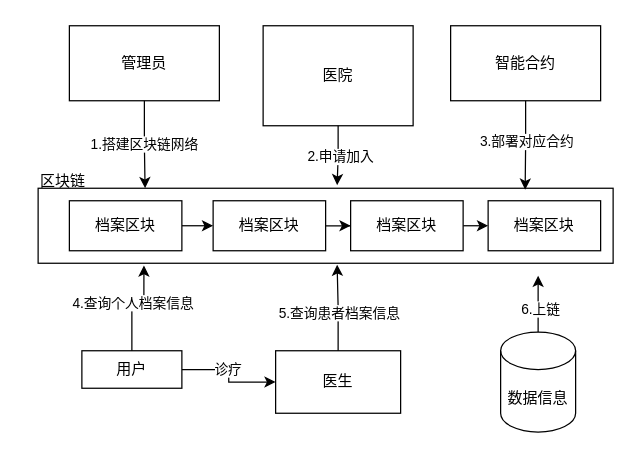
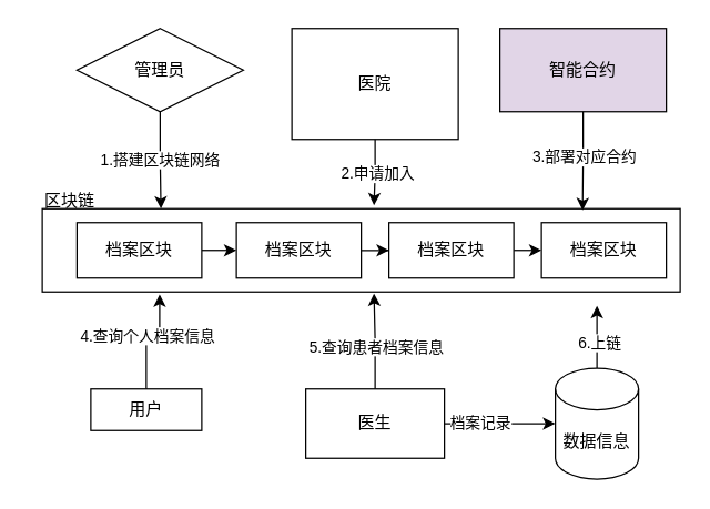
- <mxCell id="11" value="管理员" style="rounded=0;whiteSpace=wrap;html=1;" vertex="1" parent="1"><mxGeometry x="55" y="20" width="120" height="60" as="geometry" /></mxCell>
+ <mxCell id="11" value="管理员" style="rhombus;whiteSpace=wrap;html=1;" vertex="1" parent="1"><mxGeometry x="55" y="20" width="120" height="60" as="geometry" /></mxCell>
- <mxCell id="12" value="智能合约" style="rounded=0;whiteSpace=wrap;html=1;" vertex="1" parent="1"><mxGeometry x="360" y="20" width="120" height="60" as="geometry" /></mxCell>
+ <mxCell id="12" value="智能合约" style="rounded=0;whiteSpace=wrap;html=1;fillColor=#e1d5e7;" vertex="1" parent="1"><mxGeometry x="360" y="20" width="120" height="60" as="geometry" /></mxCell>
- <mxCell id="23" style="edgeStyle=orthogonalEdgeStyle;rounded=0;orthogonalLoop=1;jettySize=auto;html=1;exitX=1;exitY=0.5;exitDx=0;exitDy=0;entryX=0;entryY=0.5;entryDx=0;entryDy=0;" edge="1" parent="1" source="25" target="26"><mxGeometry relative="1" as="geometry" /></mxCell>
- <mxCell id="24" value="诊疗" style="edgeLabel;html=1;align=center;verticalAlign=middle;resizable=0;points=[];" vertex="1" connectable="0" parent="23"><mxGeometry x="-0.153" y="1" relative="1" as="geometry"><mxPoint as="offset" /></mxGeometry></mxCell>
+ <mxCell id="31" style="edgeStyle=orthogonalEdgeStyle;rounded=0;orthogonalLoop=1;jettySize=auto;html=1;exitX=1;exitY=0.5;exitDx=0;exitDy=0;entryX=0;entryY=0.5;entryDx=0;entryDy=0;entryPerimeter=0;" edge="1" parent="1" source="26" target="22"><mxGeometry relative="1" as="geometry" /></mxCell>
+ <mxCell id="32" value="档案记录" style="edgeLabel;html=1;align=center;verticalAlign=middle;resizable=0;points=[];" vertex="1" connectable="0" parent="31"><mxGeometry x="-0.377" y="1" relative="1" as="geometry"><mxPoint as="offset" /></mxGeometry></mxCell>
